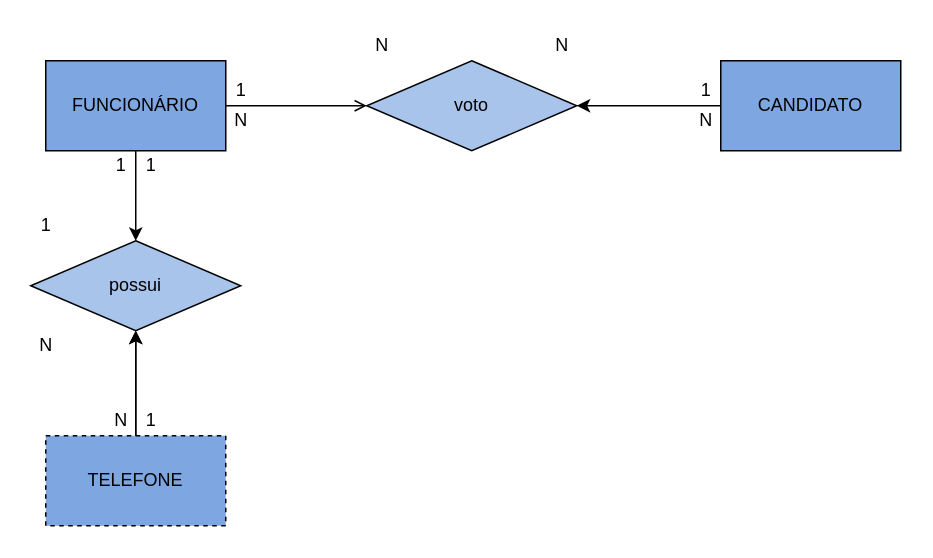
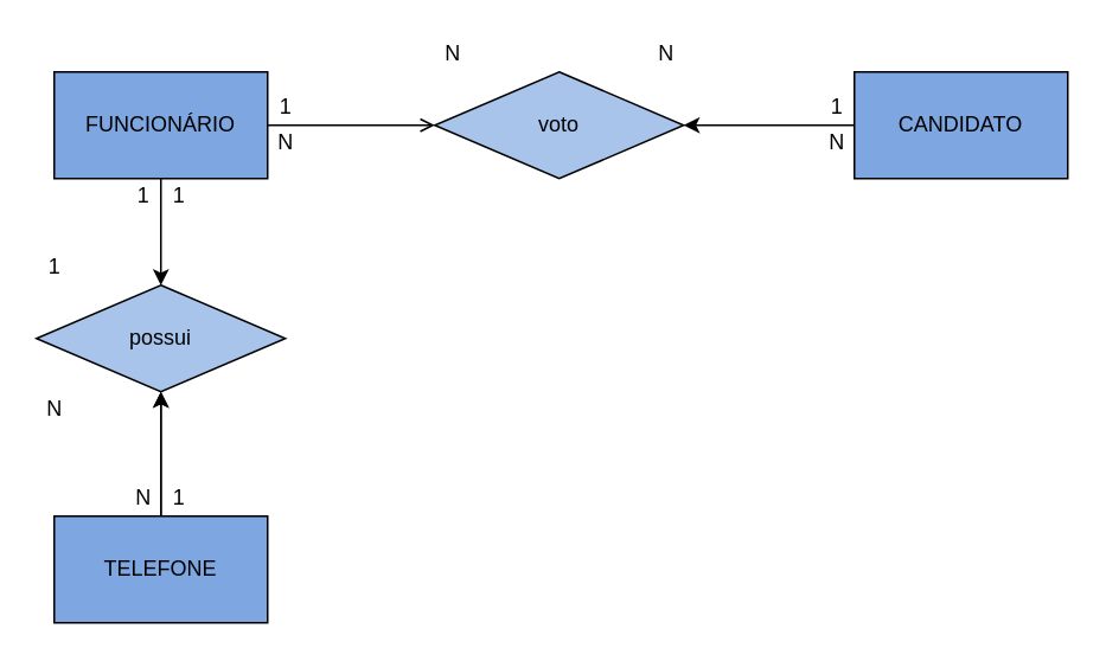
- <mxCell id="14" value="TELEFONE" style="rounded=0;whiteSpace=wrap;html=1;fillColor=#7EA6E0;dashed=1;" parent="1" vertex="1"><mxGeometry x="30" y="290" width="120" height="60" as="geometry" /></mxCell>
+ <mxCell id="14" value="TELEFONE" style="rounded=0;whiteSpace=wrap;html=1;fillColor=#7EA6E0;" parent="1" vertex="1"><mxGeometry x="30" y="290" width="120" height="60" as="geometry" /></mxCell>
